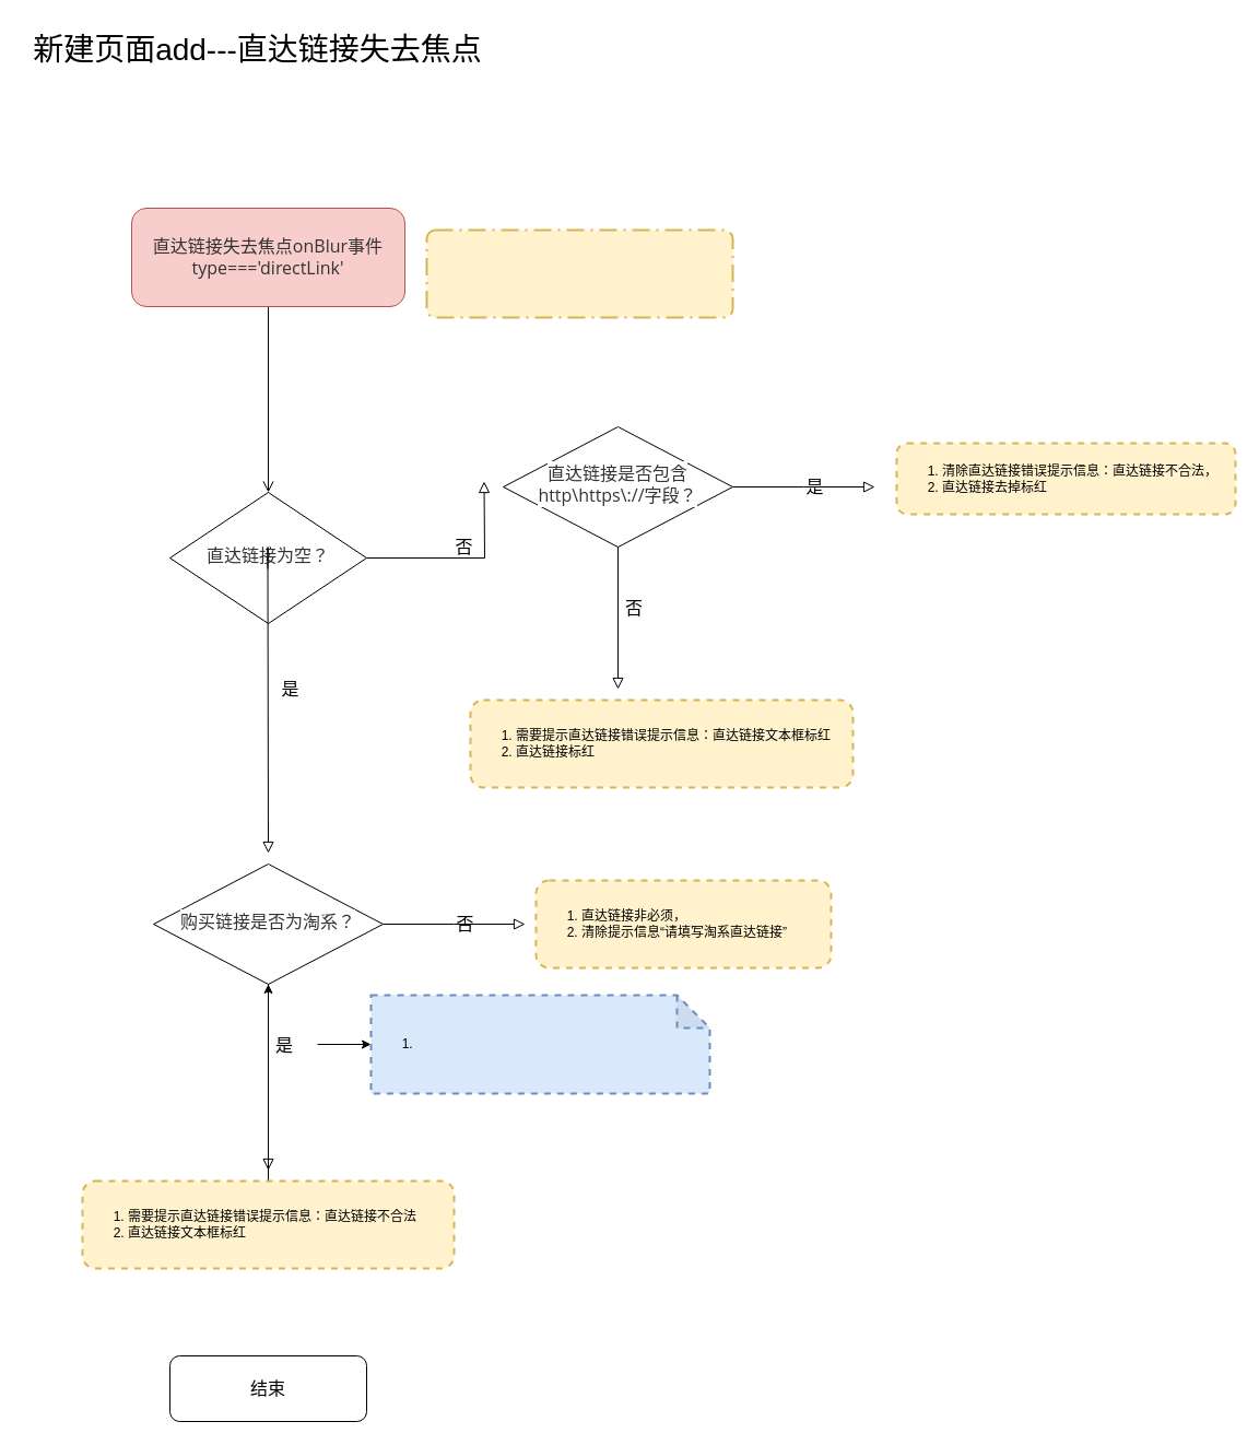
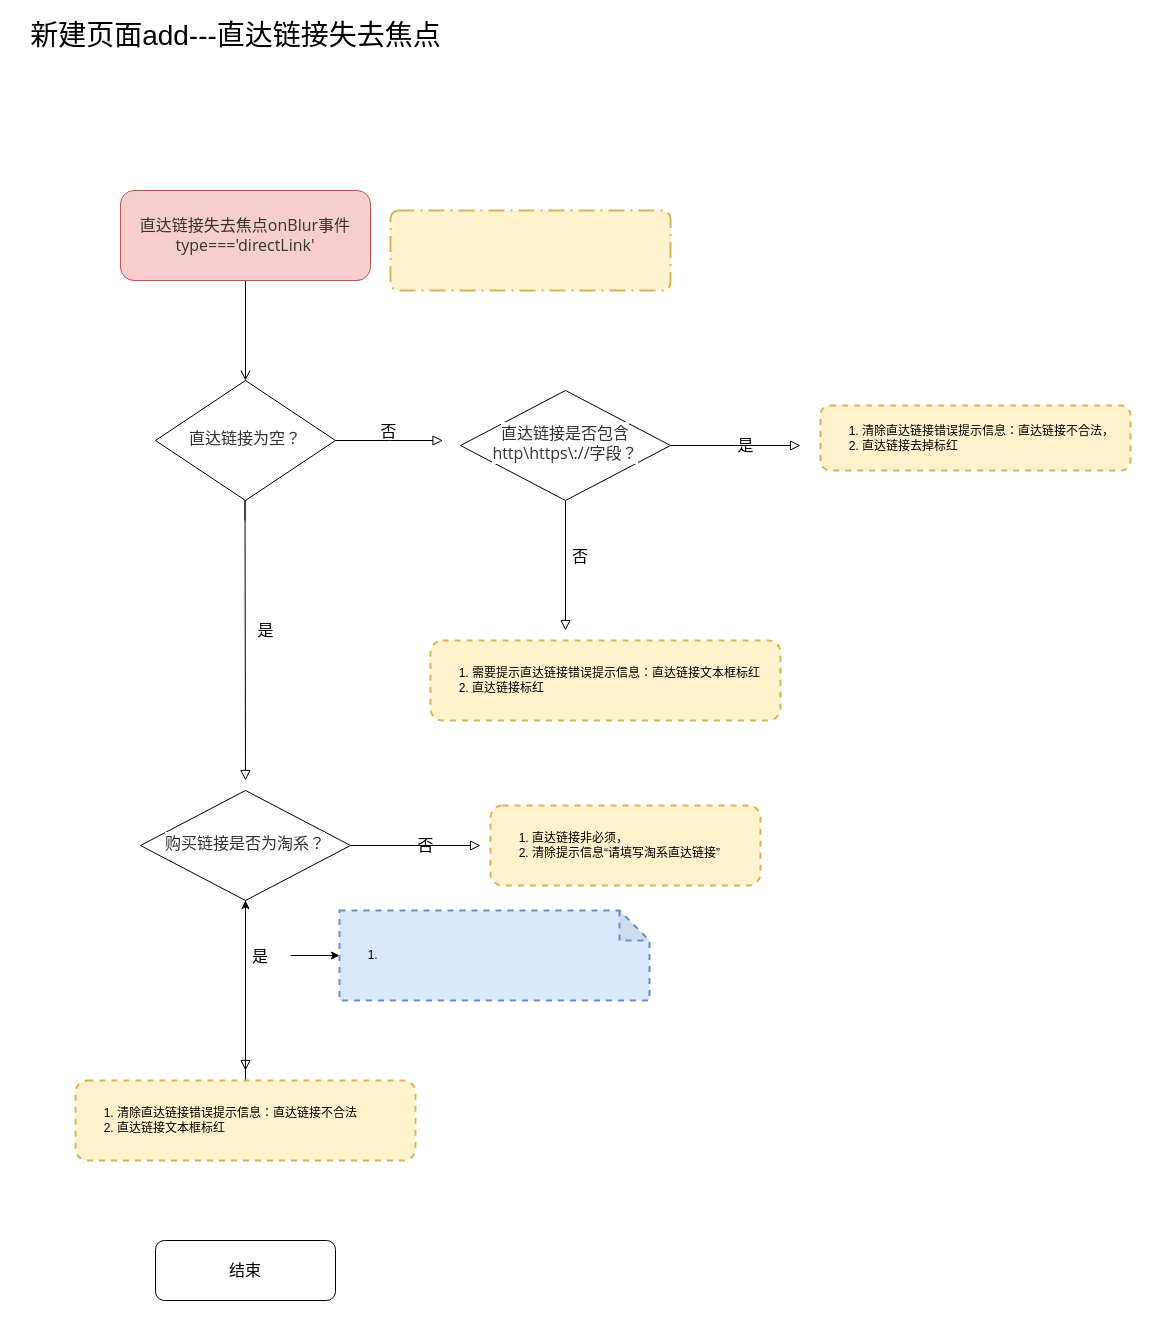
- <mxCell id="6" value="&lt;font style=&quot;font-size: 28px&quot;&gt;新建页面add---直达链接失去焦点&lt;/font&gt;" style="text;html=1;align=center;verticalAlign=middle;resizable=0;points=[];autosize=1;" vertex="1" parent="1"><mxGeometry x="20" y="30" width="430" height="30" as="geometry" /></mxCell>
+ <mxCell id="6" value="&lt;font style=&quot;font-size: 28px&quot;&gt;新建页面add---直达链接失去焦点&lt;/font&gt;" style="text;html=1;align=center;verticalAlign=middle;resizable=0;points=[];autosize=1;" vertex="1" parent="1"><mxGeometry x="20" y="20" width="430" height="30" as="geometry" /></mxCell>
- <mxCell id="5" value="&lt;span style=&quot;color: rgb(51 , 51 , 51) ; font-family: &amp;#34;open sans&amp;#34; , &amp;#34;clear sans&amp;#34; , &amp;#34;helvetica neue&amp;#34; , &amp;#34;helvetica&amp;#34; , &amp;#34;arial&amp;#34; , sans-serif ; font-size: 16px ; background-color: rgb(255 , 255 , 255)&quot;&gt;直达链接为空？&lt;/span&gt;" style="rhombus;whiteSpace=wrap;html=1;shadow=0;fontFamily=Helvetica;fontSize=12;align=center;strokeWidth=1;spacing=6;spacingTop=-4;" vertex="1" parent="1"><mxGeometry x="155" y="450" width="180" height="120" as="geometry" /></mxCell>
+ <mxCell id="5" value="&lt;span style=&quot;color: rgb(51 , 51 , 51) ; font-family: &amp;#34;open sans&amp;#34; , &amp;#34;clear sans&amp;#34; , &amp;#34;helvetica neue&amp;#34; , &amp;#34;helvetica&amp;#34; , &amp;#34;arial&amp;#34; , sans-serif ; font-size: 16px ; background-color: rgb(255 , 255 , 255)&quot;&gt;直达链接为空？&lt;/span&gt;" style="rhombus;whiteSpace=wrap;html=1;shadow=0;fontFamily=Helvetica;fontSize=12;align=center;strokeWidth=1;spacing=6;spacingTop=-4;" vertex="1" parent="1"><mxGeometry x="155" y="380" width="180" height="120" as="geometry" /></mxCell>
- <mxCell id="24" value="&lt;blockquote style=&quot;margin: 0 0 0 40px ; border: none ; padding: 0px&quot;&gt;&lt;/blockquote&gt;&lt;blockquote style=&quot;margin: 0 0 0 40px ; border: none ; padding: 0px&quot;&gt;&lt;/blockquote&gt;&lt;blockquote style=&quot;margin: 0 0 0 40px ; border: none ; padding: 0px&quot;&gt;&lt;/blockquote&gt;&lt;div&gt;&lt;div&gt;&lt;ol&gt;&lt;li&gt;需要提示直达链接错误提示信息：直达链接不合法&lt;/li&gt;&lt;li&gt;直达链接文本框标红&lt;/li&gt;&lt;/ol&gt;&lt;/div&gt;&lt;/div&gt;&lt;blockquote style=&quot;margin: 0 0 0 40px ; border: none ; padding: 0px&quot;&gt;&lt;/blockquote&gt;&lt;blockquote style=&quot;margin: 0 0 0 40px ; border: none ; padding: 0px&quot;&gt;&lt;/blockquote&gt;&lt;blockquote style=&quot;margin: 0 0 0 40px ; border: none ; padding: 0px&quot;&gt;&lt;/blockquote&gt;" style="rounded=1;whiteSpace=wrap;html=1;fontSize=12;glass=0;strokeWidth=2;shadow=0;align=left;fillColor=#fff2cc;strokeColor=#d6b656;dashed=1;" vertex="1" parent="1"><mxGeometry x="75" y="1080" width="340" height="80" as="geometry" /></mxCell>
+ <mxCell id="24" value="&lt;blockquote style=&quot;margin: 0 0 0 40px ; border: none ; padding: 0px&quot;&gt;&lt;/blockquote&gt;&lt;blockquote style=&quot;margin: 0 0 0 40px ; border: none ; padding: 0px&quot;&gt;&lt;/blockquote&gt;&lt;blockquote style=&quot;margin: 0 0 0 40px ; border: none ; padding: 0px&quot;&gt;&lt;/blockquote&gt;&lt;div&gt;&lt;div&gt;&lt;ol&gt;&lt;li&gt;清除直达链接错误提示信息：直达链接不合法&lt;/li&gt;&lt;li&gt;直达链接文本框标红&lt;/li&gt;&lt;/ol&gt;&lt;/div&gt;&lt;/div&gt;&lt;blockquote style=&quot;margin: 0 0 0 40px ; border: none ; padding: 0px&quot;&gt;&lt;/blockquote&gt;&lt;blockquote style=&quot;margin: 0 0 0 40px ; border: none ; padding: 0px&quot;&gt;&lt;/blockquote&gt;&lt;blockquote style=&quot;margin: 0 0 0 40px ; border: none ; padding: 0px&quot;&gt;&lt;/blockquote&gt;" style="rounded=1;whiteSpace=wrap;html=1;fontSize=12;glass=0;strokeWidth=2;shadow=0;align=left;fillColor=#fff2cc;strokeColor=#d6b656;dashed=1;" vertex="1" parent="1"><mxGeometry x="75" y="1080" width="340" height="80" as="geometry" /></mxCell>
